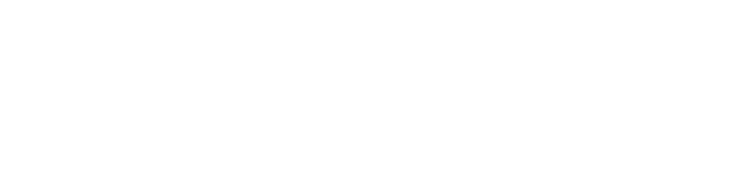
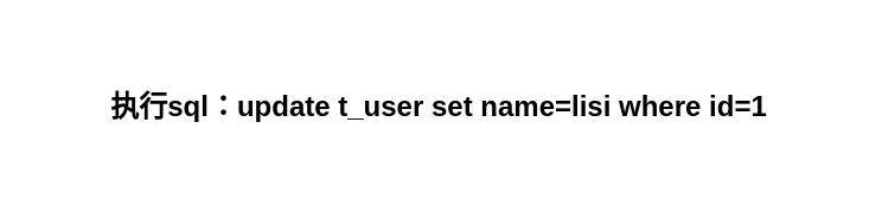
+ <mxCell id="2" value="执行sql：update t_user set name=lisi where id=1" style="text;html=1;strokeColor=none;fillColor=none;align=center;verticalAlign=middle;whiteSpace=wrap;rounded=0;fontStyle=1" vertex="1" parent="1"><mxGeometry x="20" y="20" width="330" height="50" as="geometry" /></mxCell>
